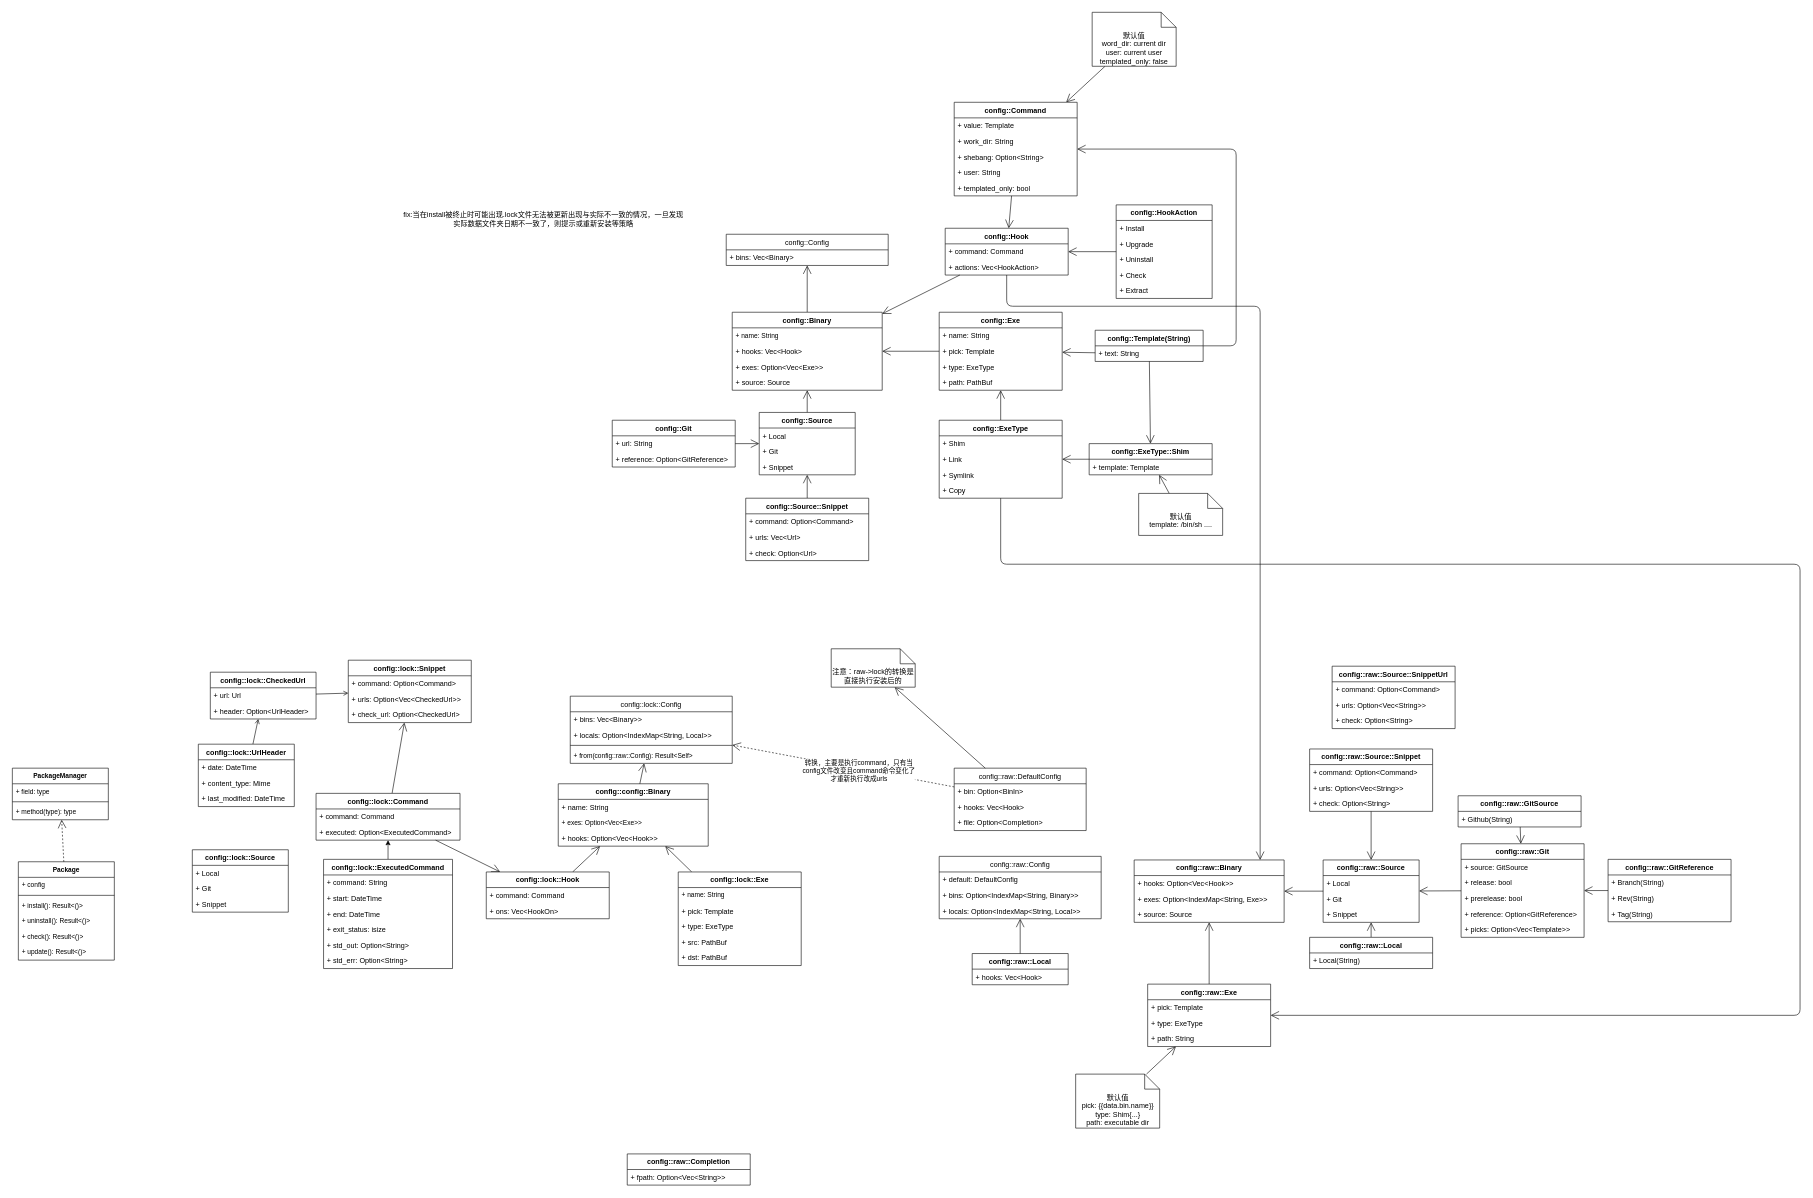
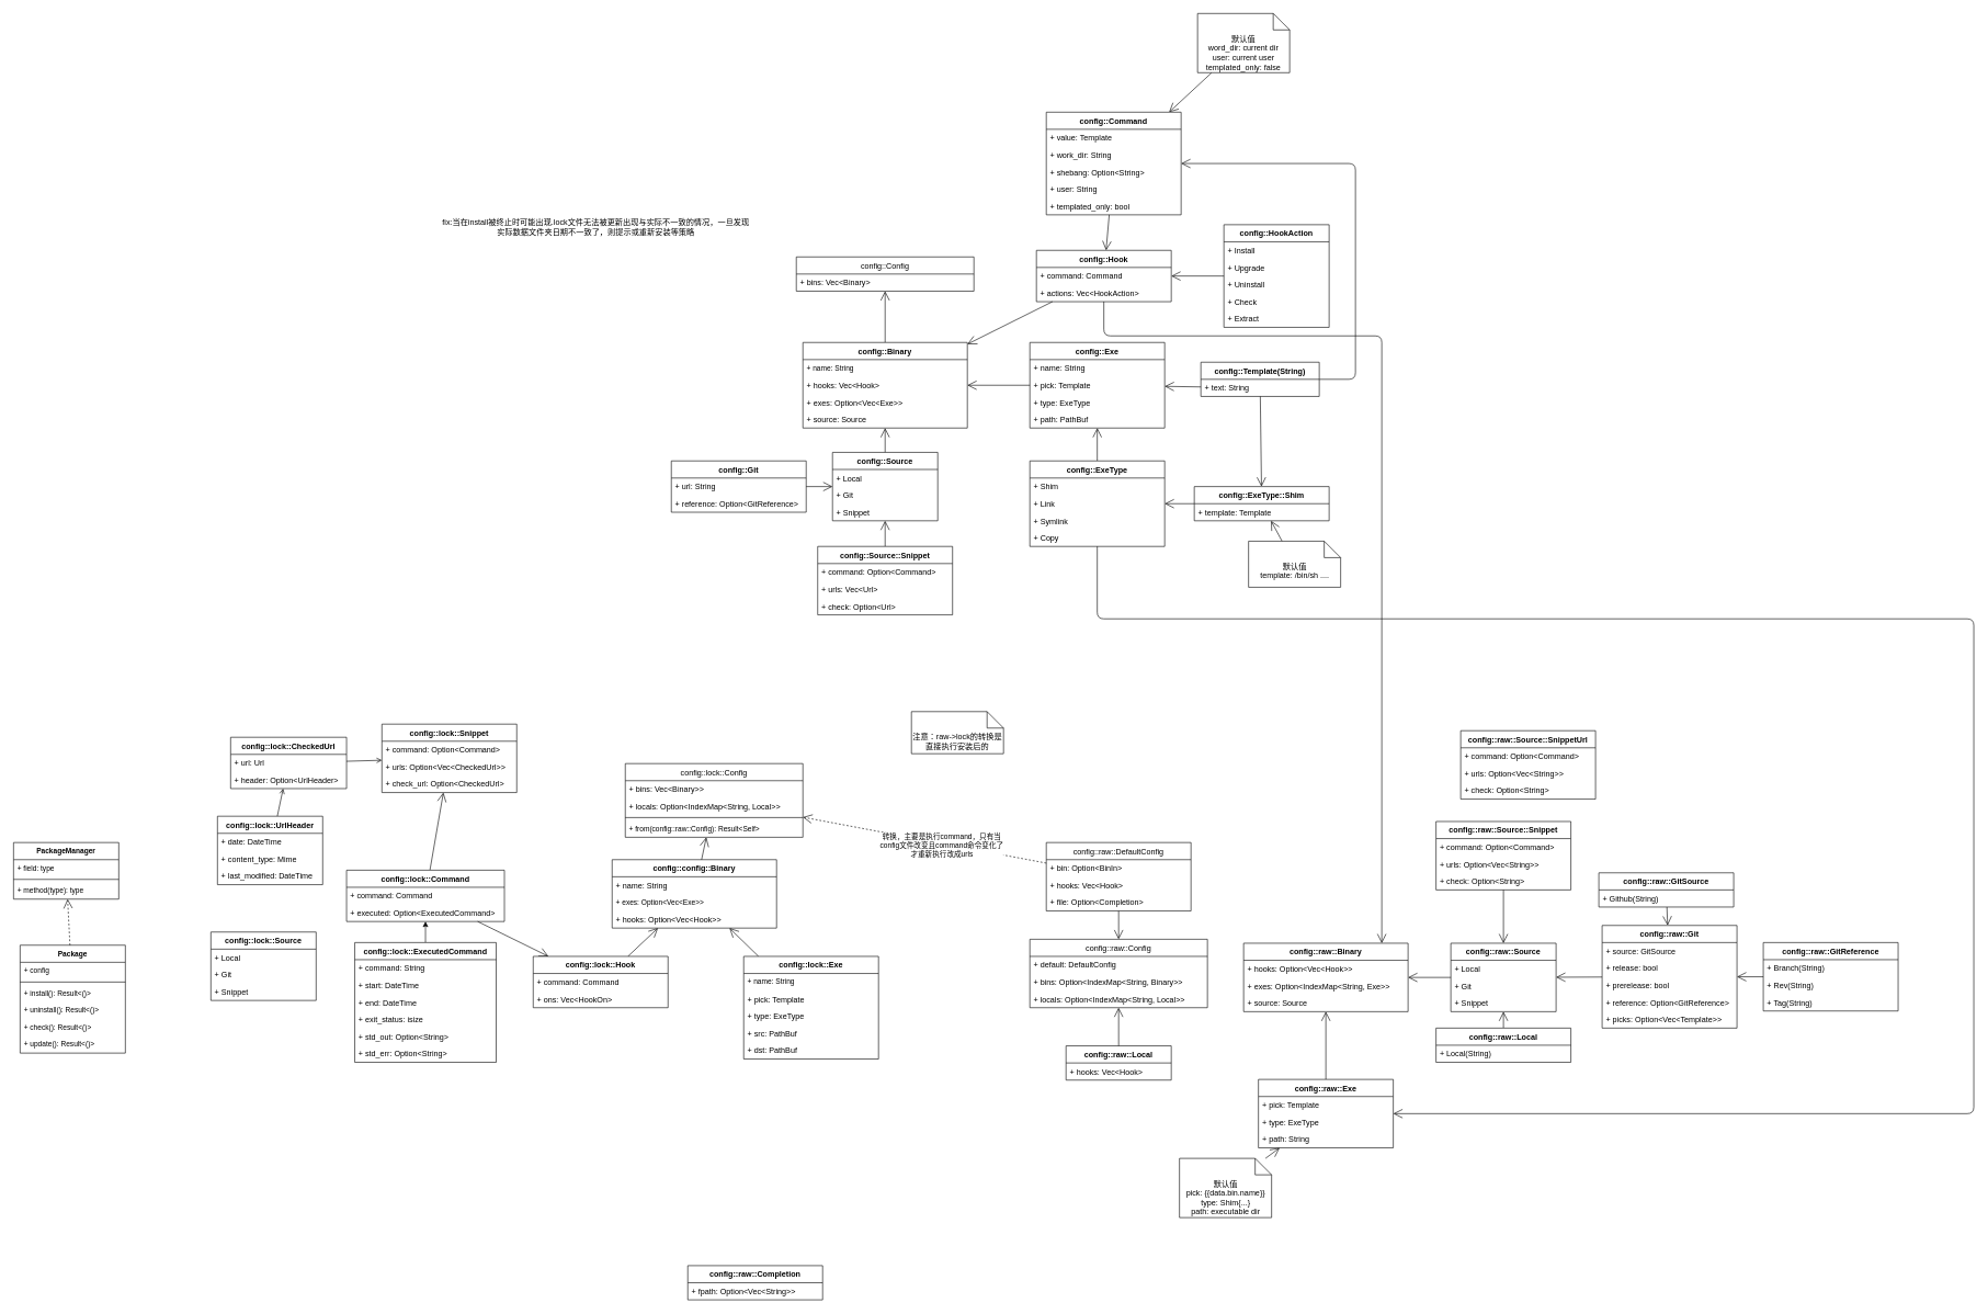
- <mxCell id="81" value="fix:当在install被终止时可能出现.lock文件无法被更新出现与实际不一致的情况，一旦发现&lt;br&gt;实际数据文件夹日期不一致了，则提示或重新安装等策略" style="text;html=1;align=center;verticalAlign=middle;resizable=0;points=[];autosize=1;strokeColor=none;fillColor=none;" parent="1" vertex="1"><mxGeometry x="665" y="350" width="480" height="30" as="geometry" /></mxCell>
+ <mxCell id="81" value="fix:当在install被终止时可能出现.lock文件无法被更新出现与实际不一致的情况，一旦发现&lt;br&gt;实际数据文件夹日期不一致了，则提示或重新安装等策略" style="text;html=1;align=center;verticalAlign=middle;resizable=0;points=[];autosize=1;strokeColor=none;fillColor=none;" parent="1" vertex="1"><mxGeometry x="665" y="330" width="480" height="30" as="geometry" /></mxCell>
- <mxCell id="10" style="edgeStyle=none;html=1;endArrow=open;endFill=0;endSize=12;startSize=12;" parent="1" source="13" target="123" edge="1"><mxGeometry relative="1" as="geometry" /></mxCell>
+ <mxCell id="10" style="edgeStyle=none;html=1;endArrow=open;endFill=0;endSize=12;startSize=12;" parent="1" source="13" target="6" edge="1"><mxGeometry relative="1" as="geometry" /></mxCell>
- <mxCell id="135" value="默认值&lt;br&gt;pick: {{data.bin.name}}&lt;br&gt;type: Shim{...}&lt;br&gt;path: executable dir" style="shape=note2;boundedLbl=1;whiteSpace=wrap;html=1;size=25;verticalAlign=top;align=center;" parent="1" vertex="1"><mxGeometry x="1792.5" y="1790" width="140" height="90" as="geometry" /></mxCell>
+ <mxCell id="135" value="默认值&lt;br&gt;pick: {{data.bin.name}}&lt;br&gt;type: Shim{...}&lt;br&gt;path: executable dir" style="shape=note2;boundedLbl=1;whiteSpace=wrap;html=1;size=25;verticalAlign=top;align=center;" parent="1" vertex="1"><mxGeometry x="1792.5" y="1760" width="140" height="90" as="geometry" /></mxCell>
